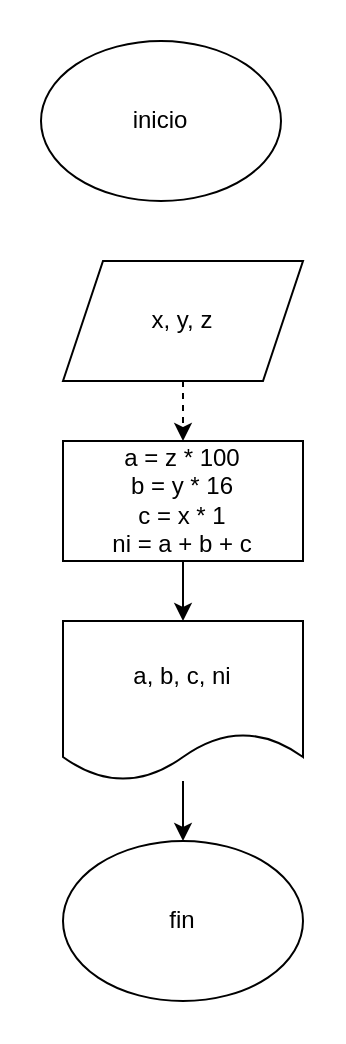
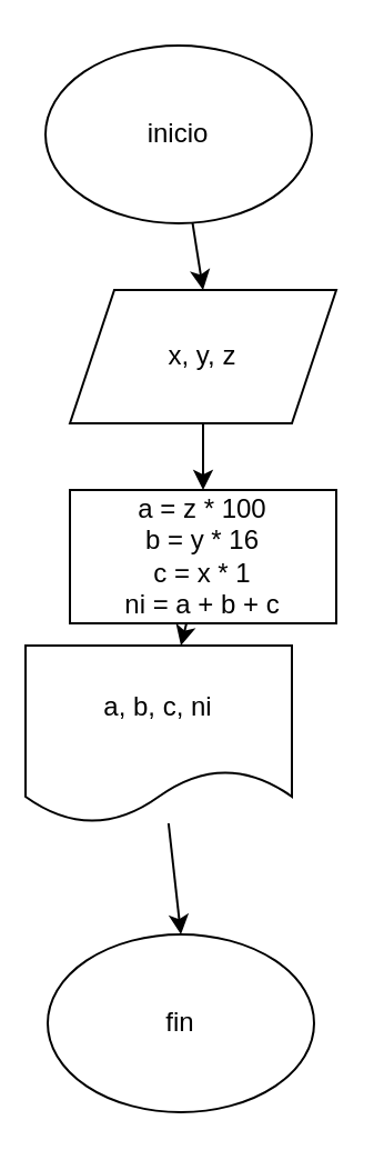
+ <mxCell id="2" style="edgeStyle=none;html=1;entryX=0.5;entryY=0;entryDx=0;entryDy=0;" parent="1" source="3" target="5" edge="1"><mxGeometry relative="1" as="geometry" /></mxCell>
- <mxCell id="4" style="edgeStyle=none;html=1;dashed=1;" parent="1" source="5" target="7" edge="1"><mxGeometry relative="1" as="geometry" /></mxCell>
+ <mxCell id="4" style="edgeStyle=none;html=1;" parent="1" source="5" target="7" edge="1"><mxGeometry relative="1" as="geometry" /></mxCell>
- <mxCell id="9" value="a, b, c, ni" style="shape=document;whiteSpace=wrap;html=1;boundedLbl=1;" parent="1" vertex="1"><mxGeometry x="31" y="310" width="120" height="80" as="geometry" /></mxCell>
+ <mxCell id="9" value="a, b, c, ni" style="shape=document;whiteSpace=wrap;html=1;boundedLbl=1;" parent="1" vertex="1"><mxGeometry x="11" y="290" width="120" height="80" as="geometry" /></mxCell>
- <mxCell id="10" value="fin" style="ellipse;whiteSpace=wrap;html=1;" parent="1" vertex="1"><mxGeometry x="31" y="420" width="120" height="80" as="geometry" /></mxCell>
+ <mxCell id="10" value="fin" style="ellipse;whiteSpace=wrap;html=1;" parent="1" vertex="1"><mxGeometry x="21" y="420" width="120" height="80" as="geometry" /></mxCell>
